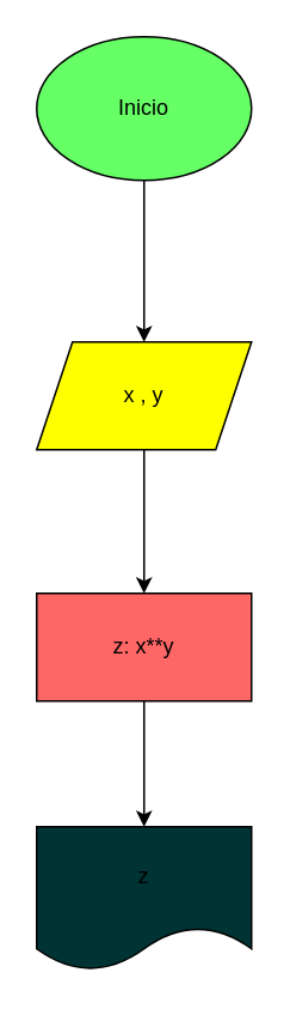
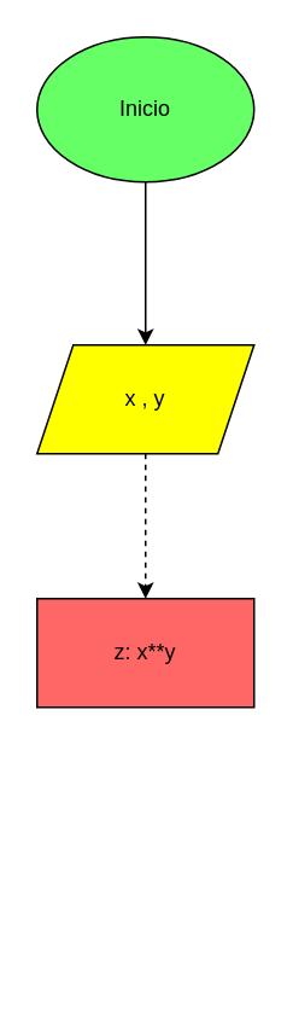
- <mxCell id="4" value="" style="edgeStyle=none;html=1;" edge="1" parent="1" source="5" target="7"><mxGeometry relative="1" as="geometry" /></mxCell>
+ <mxCell id="4" value="" style="edgeStyle=none;html=1;dashed=1;" edge="1" parent="1" source="5" target="7"><mxGeometry relative="1" as="geometry" /></mxCell>
- <mxCell id="6" value="" style="edgeStyle=none;html=1;" edge="1" parent="1" source="7" target="8"><mxGeometry relative="1" as="geometry" /></mxCell>
- <mxCell id="8" value="z" style="shape=document;whiteSpace=wrap;html=1;boundedLbl=1;fillColor=#003333;" vertex="1" parent="1"><mxGeometry x="20" y="460" width="120" height="80" as="geometry" /></mxCell>
